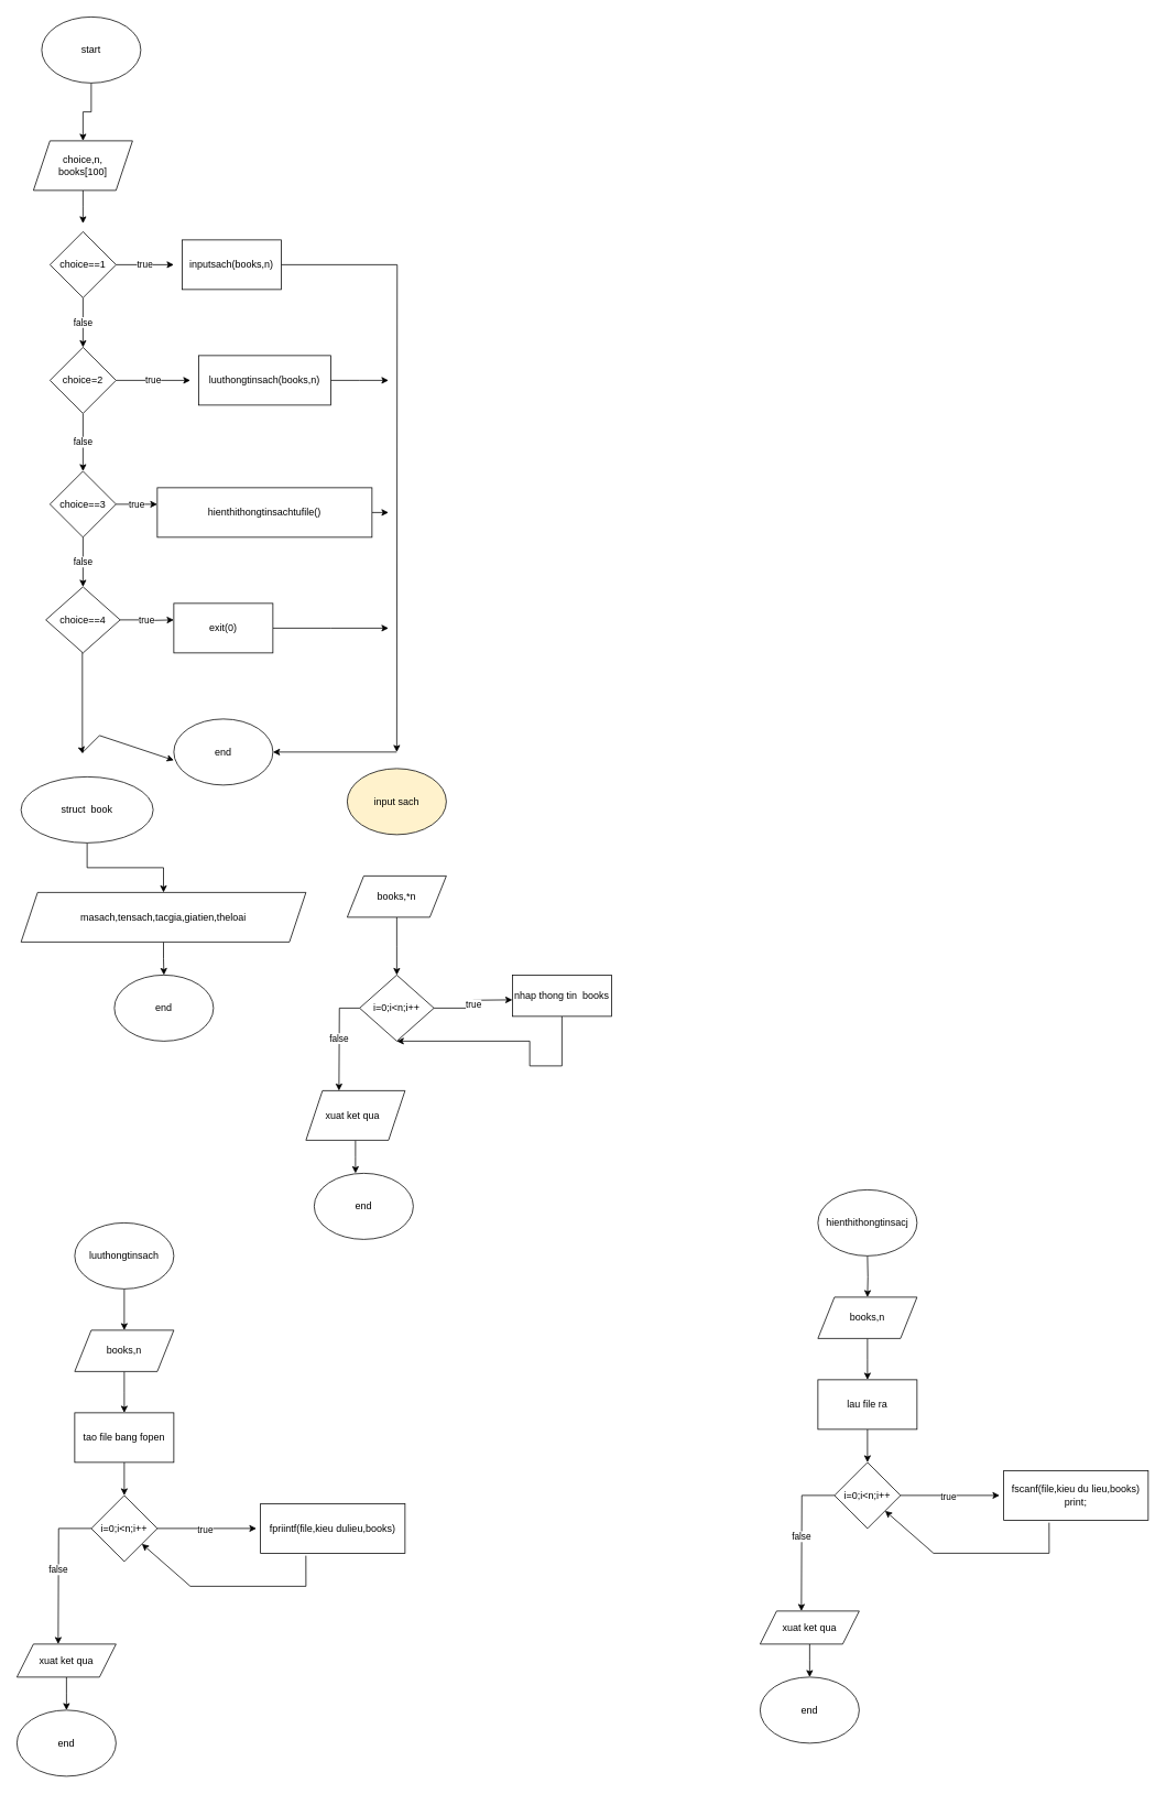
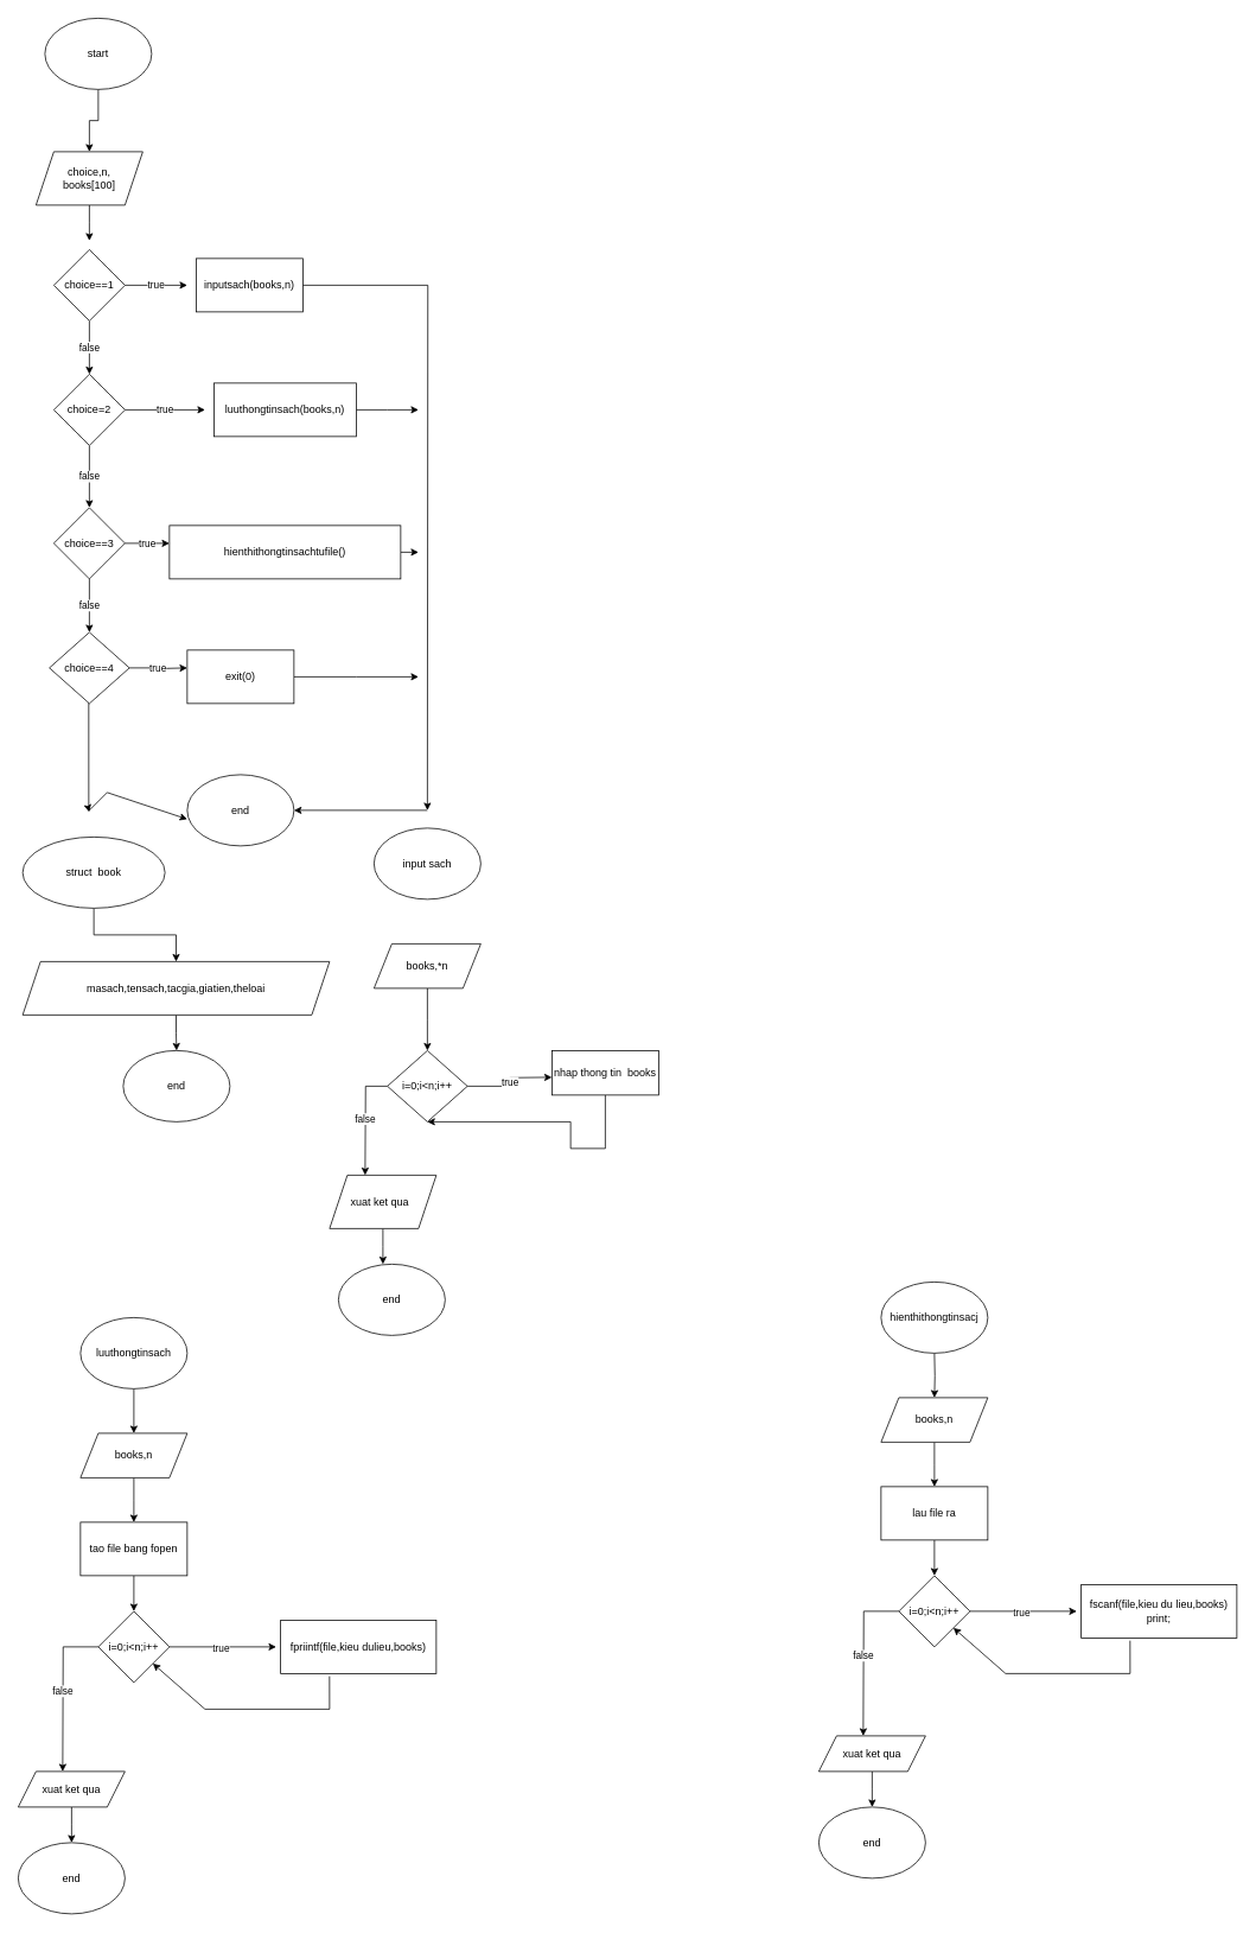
- <mxCell id="34" value="input sach" style="ellipse;whiteSpace=wrap;html=1;fillColor=#fff2cc;" vertex="1" parent="1"><mxGeometry x="420" y="930" width="120" height="80" as="geometry" /></mxCell>
+ <mxCell id="34" value="input sach" style="ellipse;whiteSpace=wrap;html=1;" vertex="1" parent="1"><mxGeometry x="420" y="930" width="120" height="80" as="geometry" /></mxCell>
